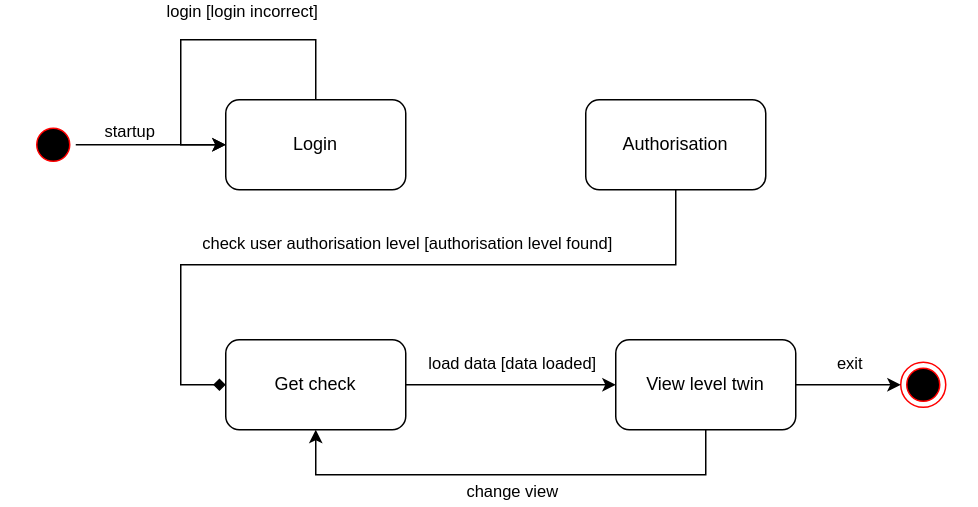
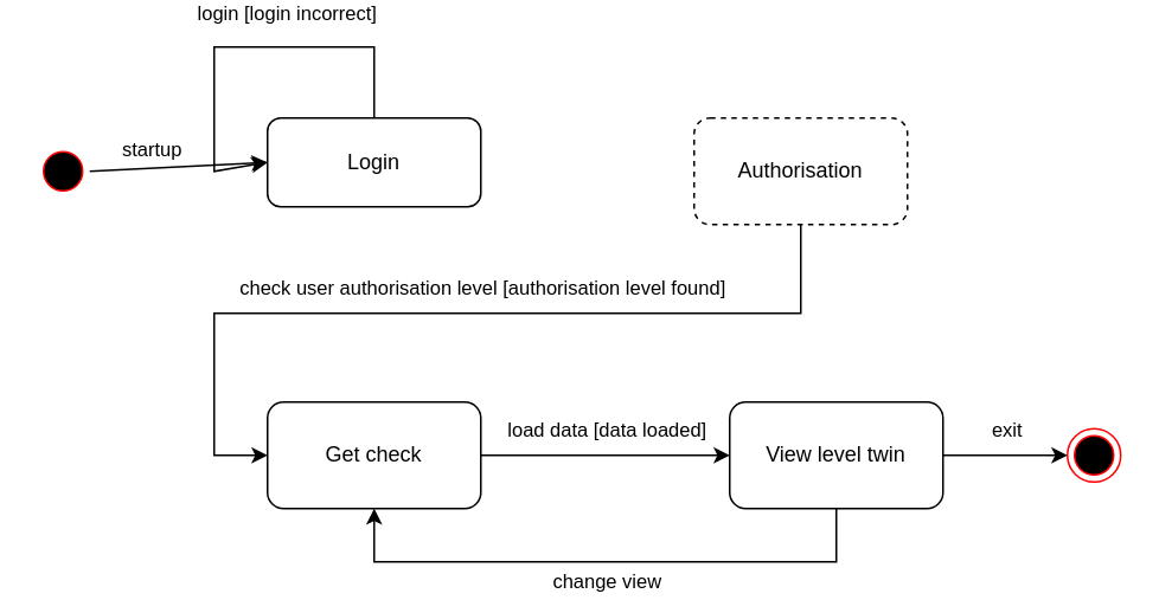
- <mxCell id="2" value="Login" style="rounded=1;whiteSpace=wrap;html=1;" vertex="1" parent="1"><mxGeometry x="150" y="60" width="120" height="60" as="geometry" /></mxCell>
+ <mxCell id="2" value="Login" style="rounded=1;whiteSpace=wrap;html=1;" vertex="1" parent="1"><mxGeometry x="150" y="60" width="120" height="50" as="geometry" /></mxCell>
- <mxCell id="6" value="Authorisation" style="rounded=1;whiteSpace=wrap;html=1;" vertex="1" parent="1"><mxGeometry x="390" y="60" width="120" height="60" as="geometry" /></mxCell>
+ <mxCell id="6" value="Authorisation" style="rounded=1;whiteSpace=wrap;html=1;dashed=1;" vertex="1" parent="1"><mxGeometry x="390" y="60" width="120" height="60" as="geometry" /></mxCell>
- <mxCell id="9" value="" style="endArrow=diamond;html=1;rounded=0;exitX=0.5;exitY=1;exitDx=0;exitDy=0;entryX=0;entryY=0.5;entryDx=0;entryDy=0;" edge="1" parent="1" source="6" target="12"><mxGeometry relative="1" as="geometry"><mxPoint x="490" y="160" as="sourcePoint" /><mxPoint x="650" y="90" as="targetPoint" /><Array as="points"><mxPoint x="450" y="170" /><mxPoint x="120" y="170" /><mxPoint x="120" y="250" /></Array></mxGeometry></mxCell>
+ <mxCell id="9" value="" style="endArrow=classic;html=1;rounded=0;exitX=0.5;exitY=1;exitDx=0;exitDy=0;entryX=0;entryY=0.5;entryDx=0;entryDy=0;" edge="1" parent="1" source="6" target="12"><mxGeometry relative="1" as="geometry"><mxPoint x="490" y="160" as="sourcePoint" /><mxPoint x="650" y="90" as="targetPoint" /><Array as="points"><mxPoint x="450" y="170" /><mxPoint x="120" y="170" /><mxPoint x="120" y="250" /></Array></mxGeometry></mxCell>
